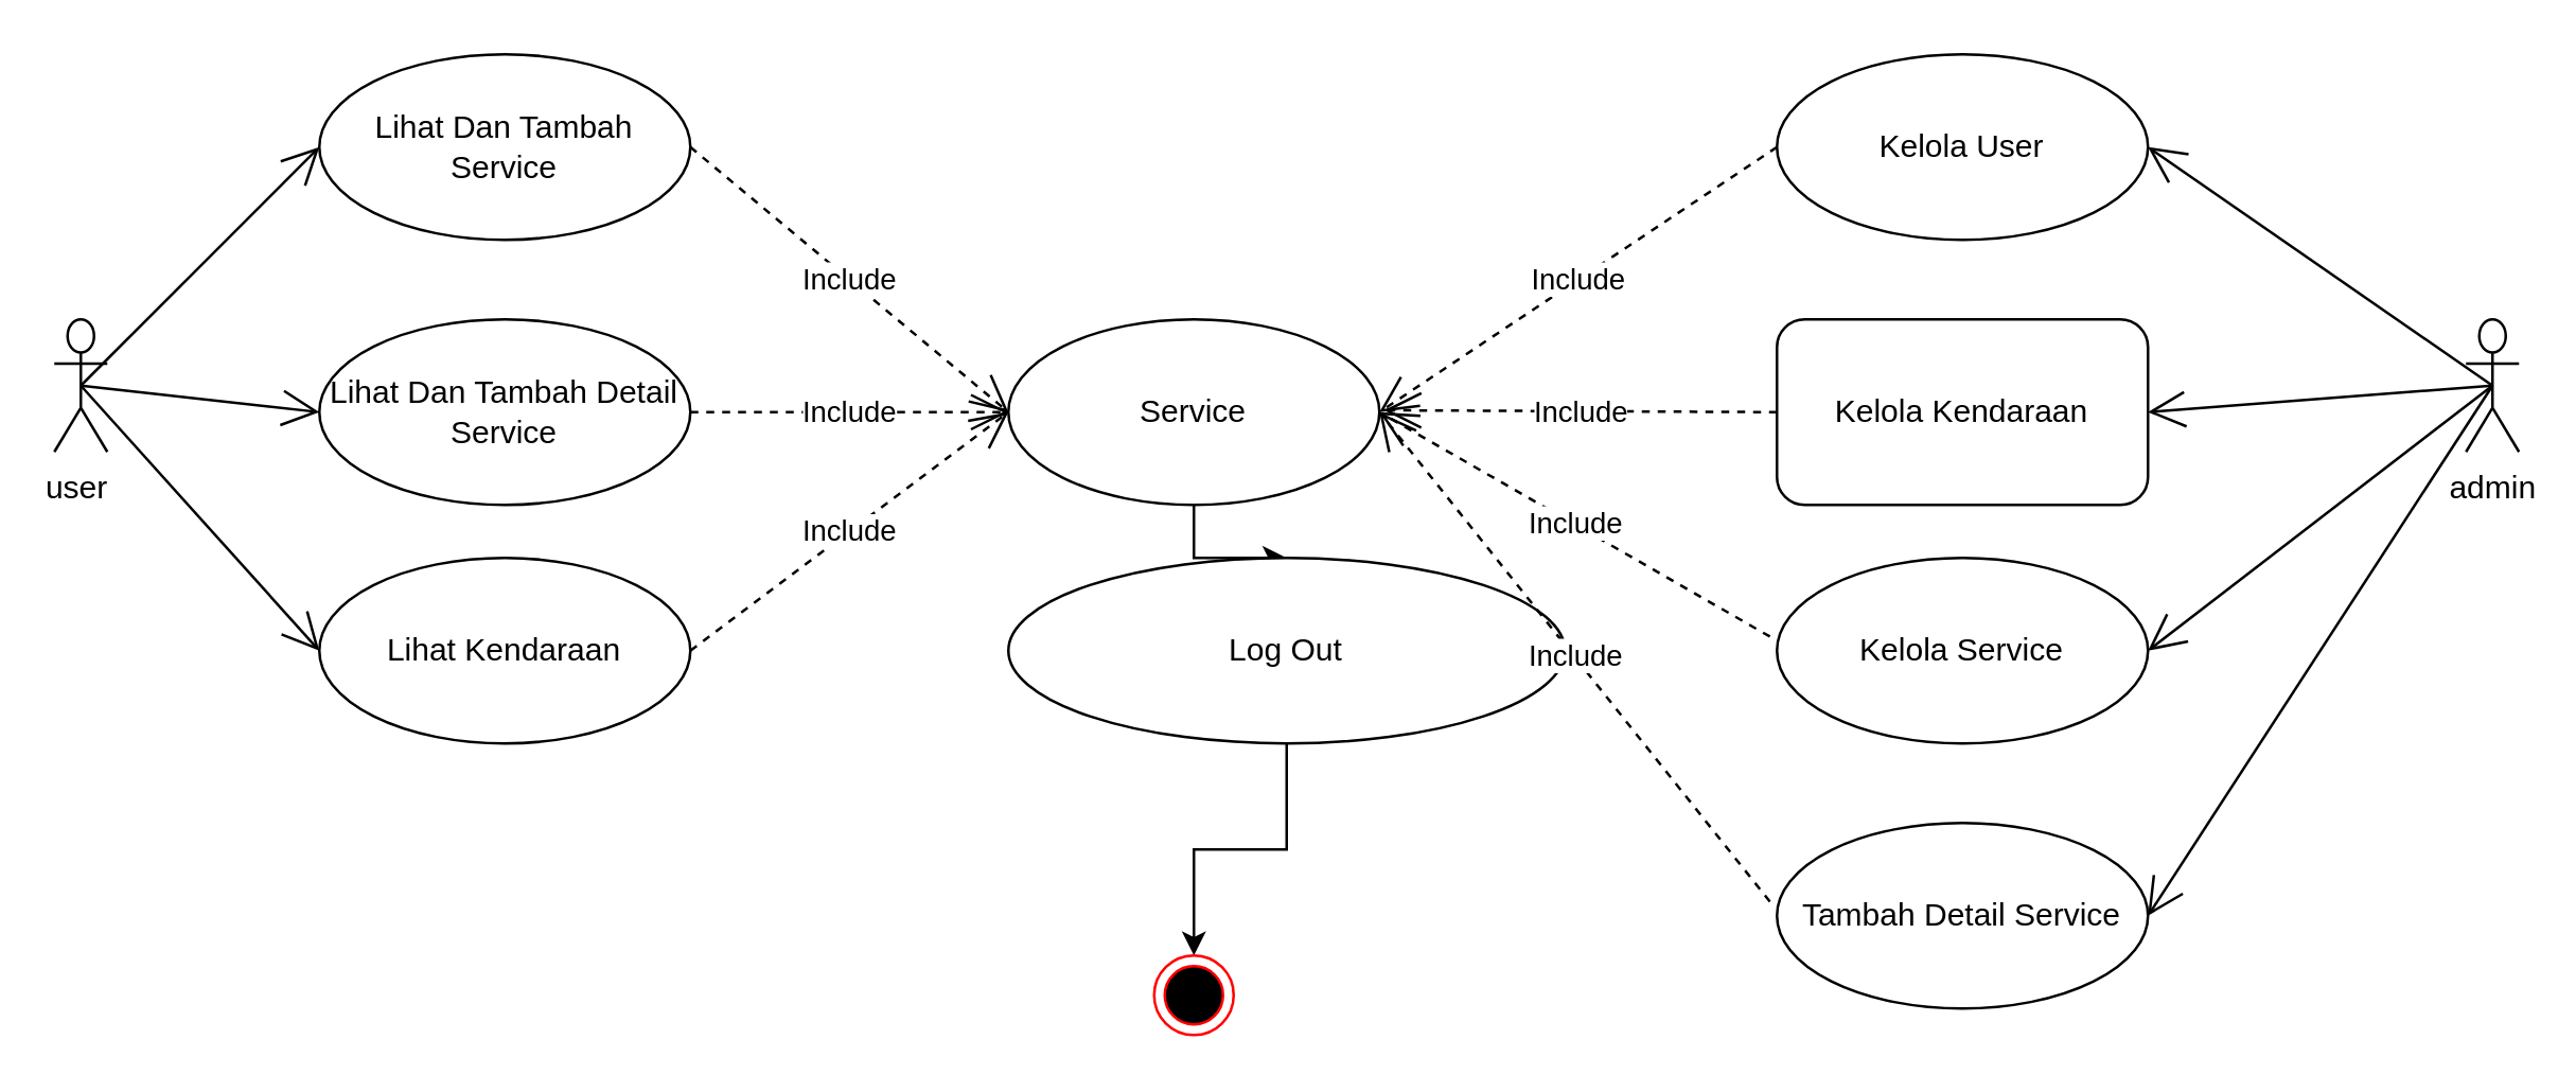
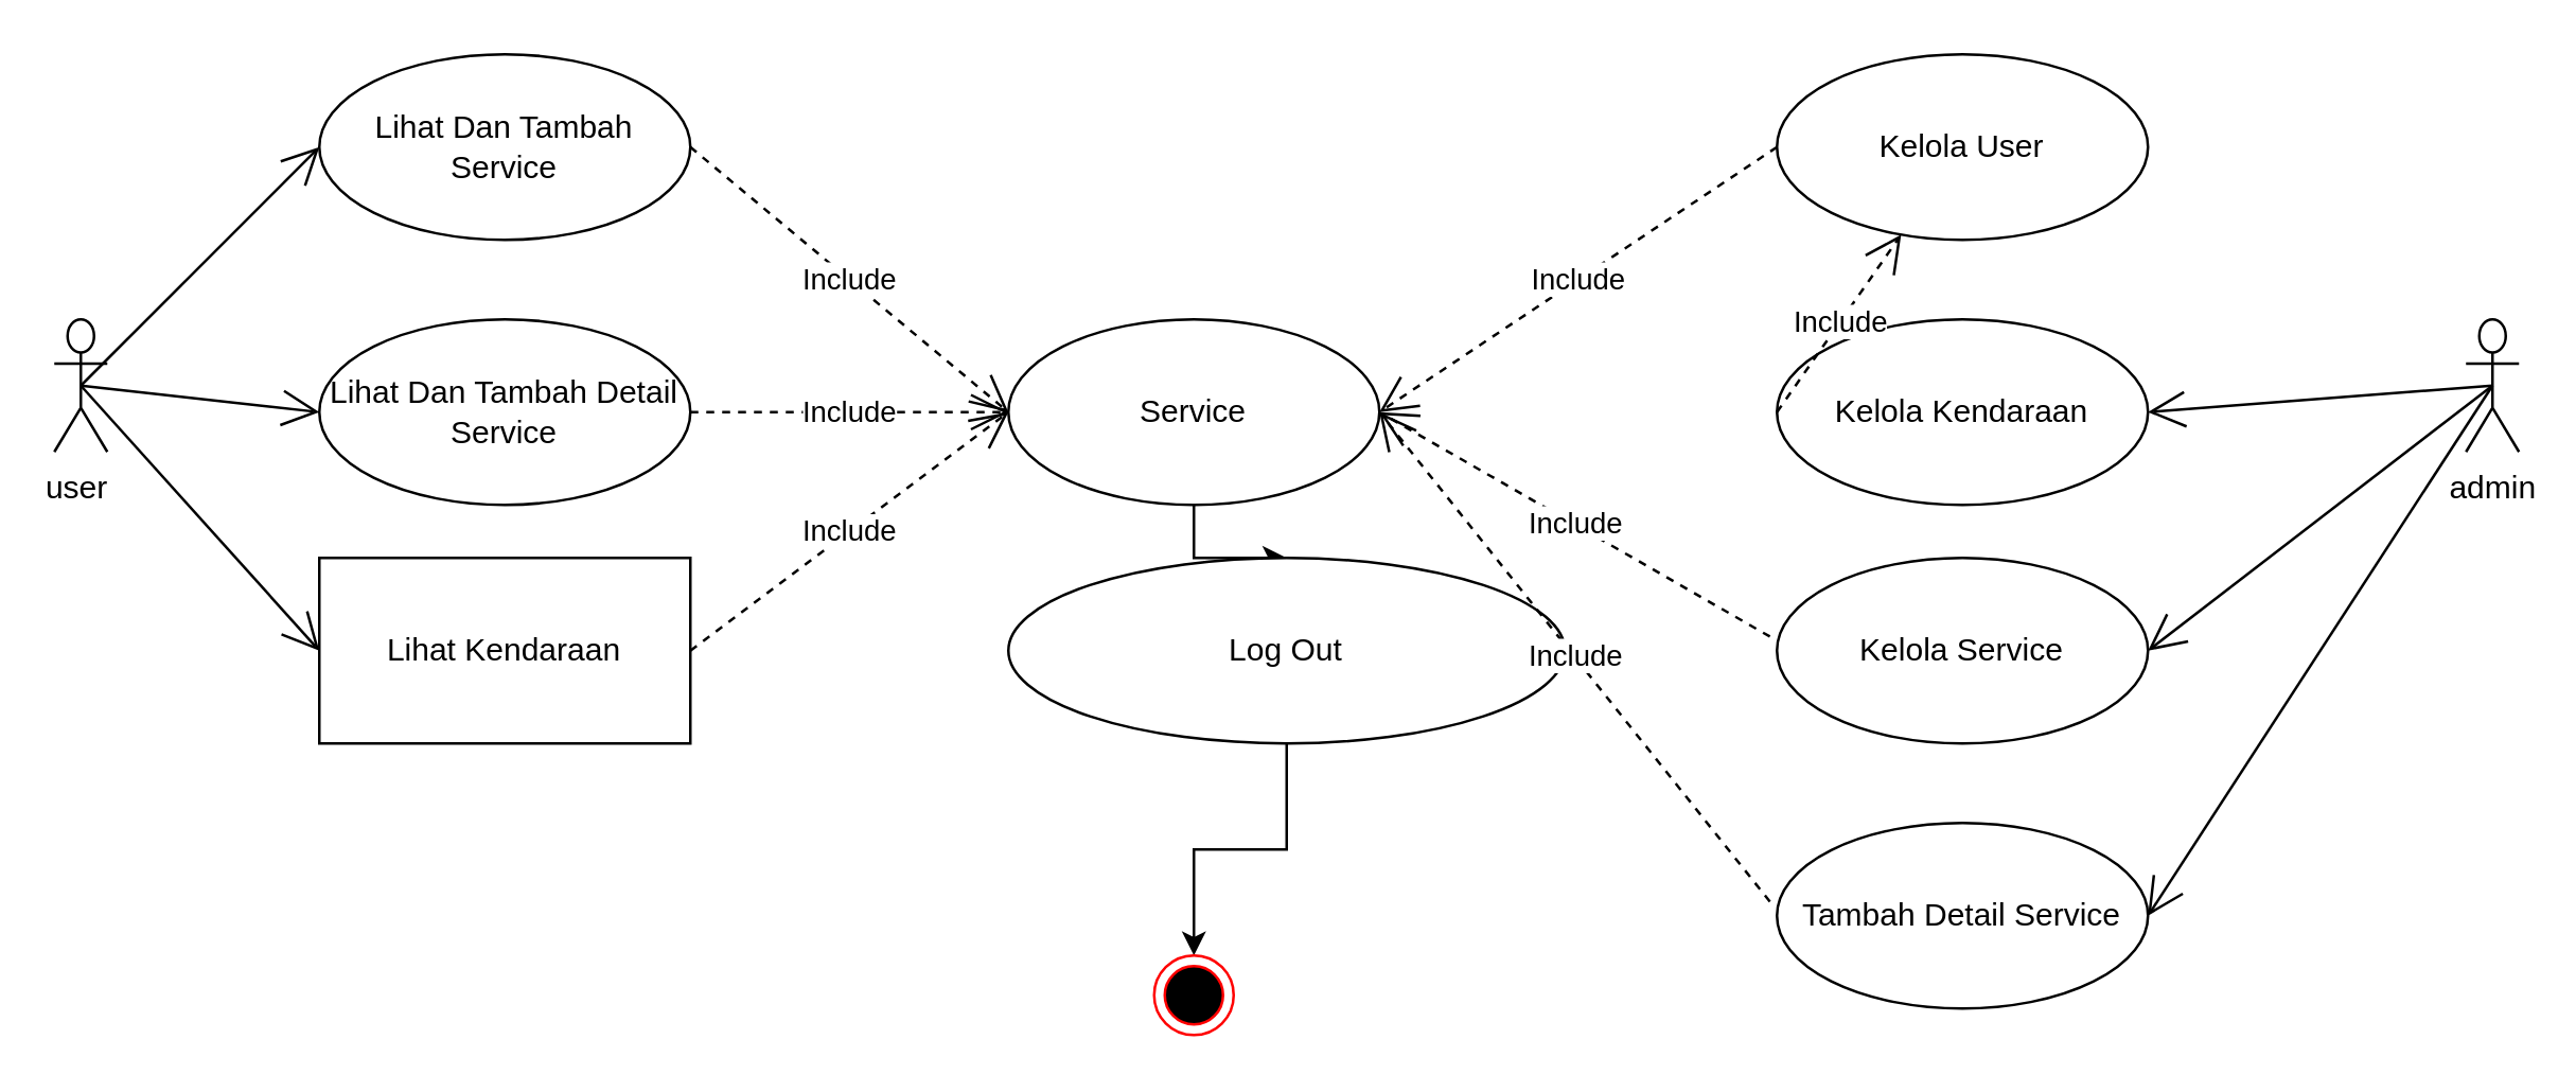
- <mxCell id="17" value="" style="endArrow=open;endFill=1;endSize=12;html=1;rounded=0;exitX=0.5;exitY=0.5;exitDx=0;exitDy=0;exitPerimeter=0;entryX=1;entryY=0.5;entryDx=0;entryDy=0;" edge="1" parent="1" source="15" target="14"><mxGeometry width="160" relative="1" as="geometry"><mxPoint x="570" y="245" as="sourcePoint" /><mxPoint x="450" y="95" as="targetPoint" /></mxGeometry></mxCell>
- <mxCell id="25" value="Include" style="endArrow=open;endSize=12;dashed=1;html=1;rounded=0;entryX=1.012;entryY=0.49;entryDx=0;entryDy=0;entryPerimeter=0;exitX=0;exitY=0.5;exitDx=0;exitDy=0;" edge="1" parent="1" source="16" target="10"><mxGeometry width="160" relative="1" as="geometry"><mxPoint x="650" y="150" as="sourcePoint" /><mxPoint x="530" y="165" as="targetPoint" /></mxGeometry></mxCell>
+ <mxCell id="25" value="Include" style="endArrow=open;endSize=12;dashed=1;html=1;rounded=0;exitX=0;exitY=0.5;exitDx=0;exitDy=0;" edge="1" parent="1" source="16" target="14"><mxGeometry width="160" relative="1" as="geometry"><mxPoint x="650" y="150" as="sourcePoint" /><mxPoint x="530" y="165" as="targetPoint" /></mxGeometry></mxCell>
- <mxCell id="16" value="Kelola Kendaraan" style="whiteSpace=wrap;html=1;flipH=0;flipV=0;rounded=1;" vertex="1" parent="1"><mxGeometry x="670" y="120" width="140" height="70" as="geometry" /></mxCell>
+ <mxCell id="16" value="Kelola Kendaraan" style="ellipse;whiteSpace=wrap;html=1;flipH=0;flipV=0;" vertex="1" parent="1"><mxGeometry x="670" y="120" width="140" height="70" as="geometry" /></mxCell>
- <mxCell id="7" value="Lihat Kendaraan" style="ellipse;whiteSpace=wrap;html=1;" vertex="1" parent="1"><mxGeometry x="120" y="210" width="140" height="70" as="geometry" /></mxCell>
+ <mxCell id="7" value="Lihat Kendaraan" style="whiteSpace=wrap;html=1;rounded=0;" vertex="1" parent="1"><mxGeometry x="120" y="210" width="140" height="70" as="geometry" /></mxCell>
